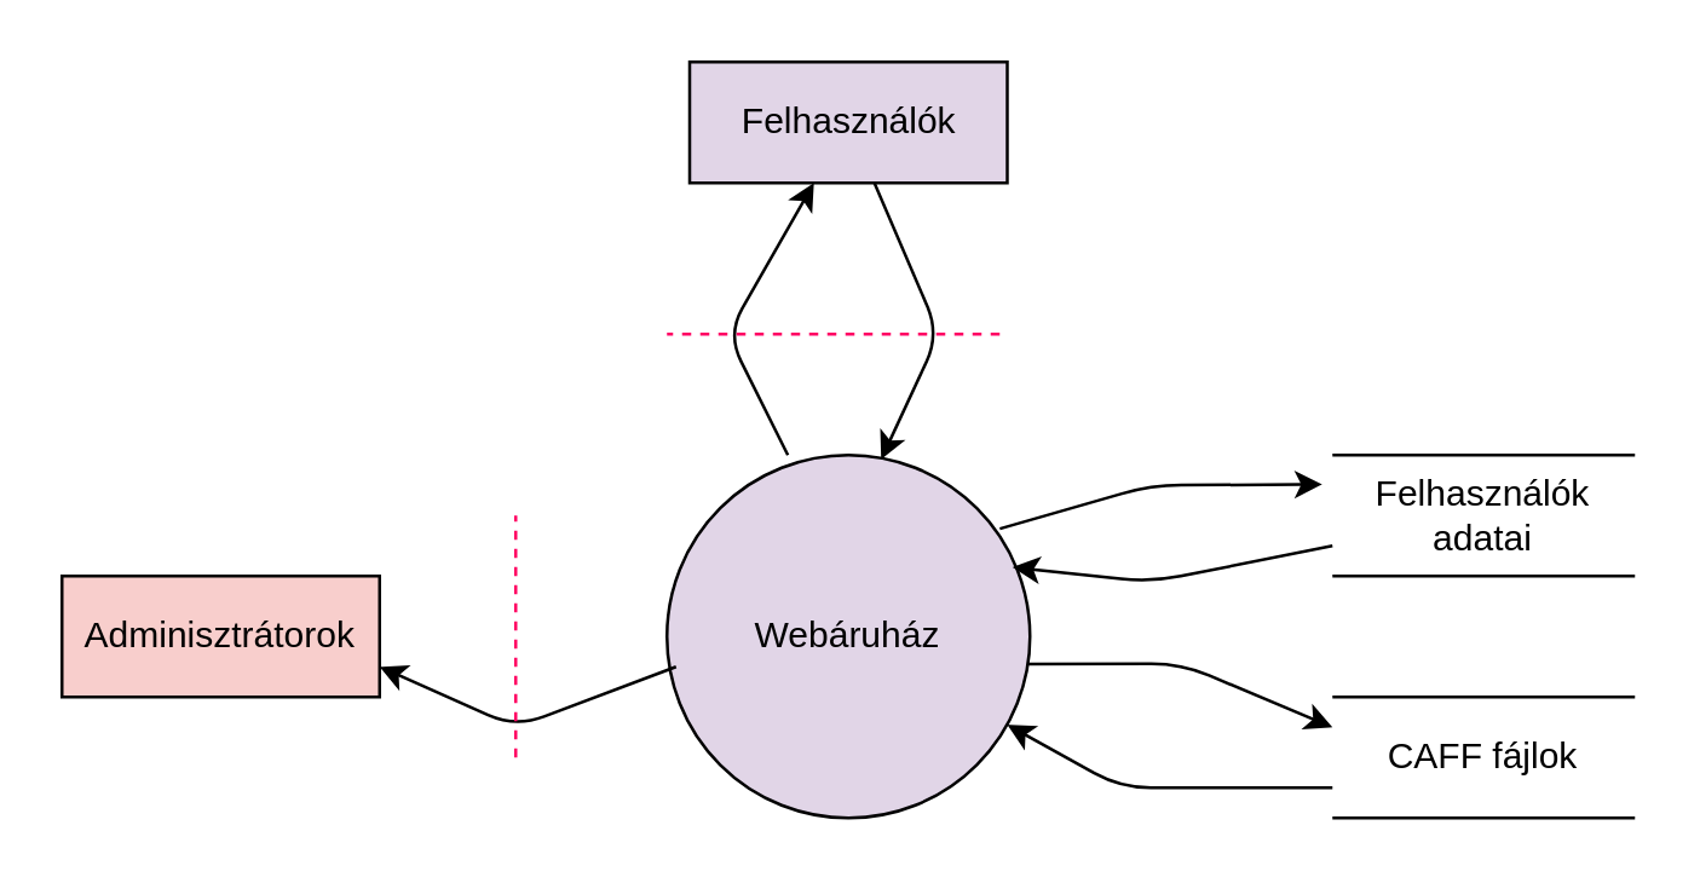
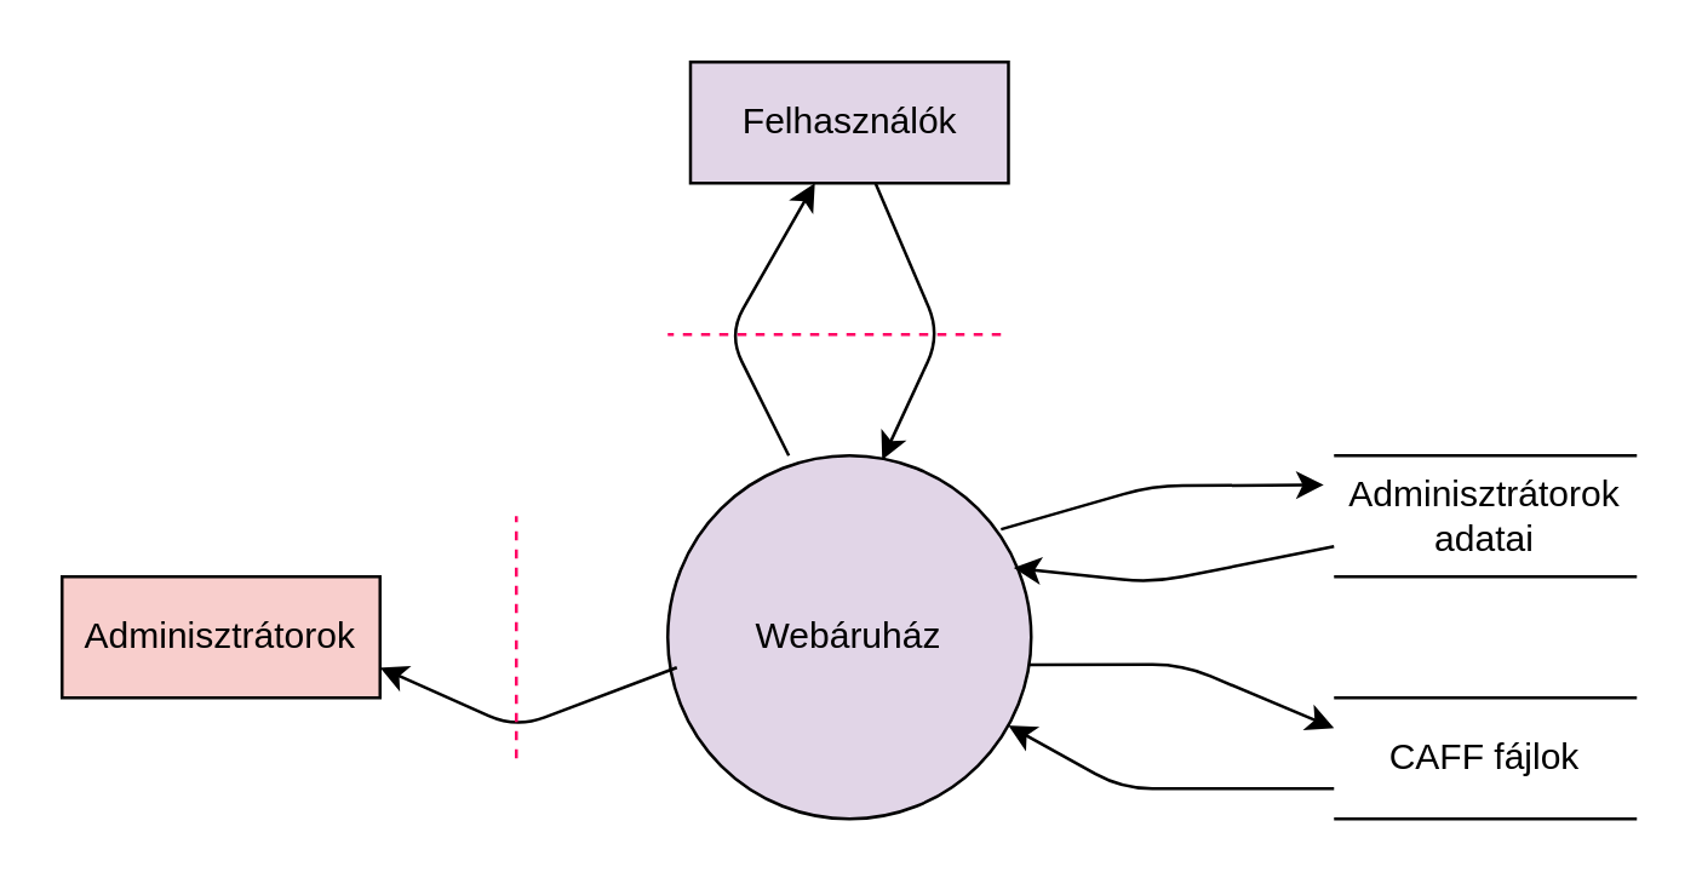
- <mxCell id="8" value="Felhasználók adatai" style="text;html=1;strokeColor=none;fillColor=none;align=center;verticalAlign=middle;whiteSpace=wrap;rounded=0;" vertex="1" parent="1"><mxGeometry x="440" y="150" width="100" height="40" as="geometry" /></mxCell>
+ <mxCell id="8" value="Adminisztrátorok adatai" style="text;html=1;strokeColor=none;fillColor=none;align=center;verticalAlign=middle;whiteSpace=wrap;rounded=0;" vertex="1" parent="1"><mxGeometry x="440" y="150" width="100" height="40" as="geometry" /></mxCell>
